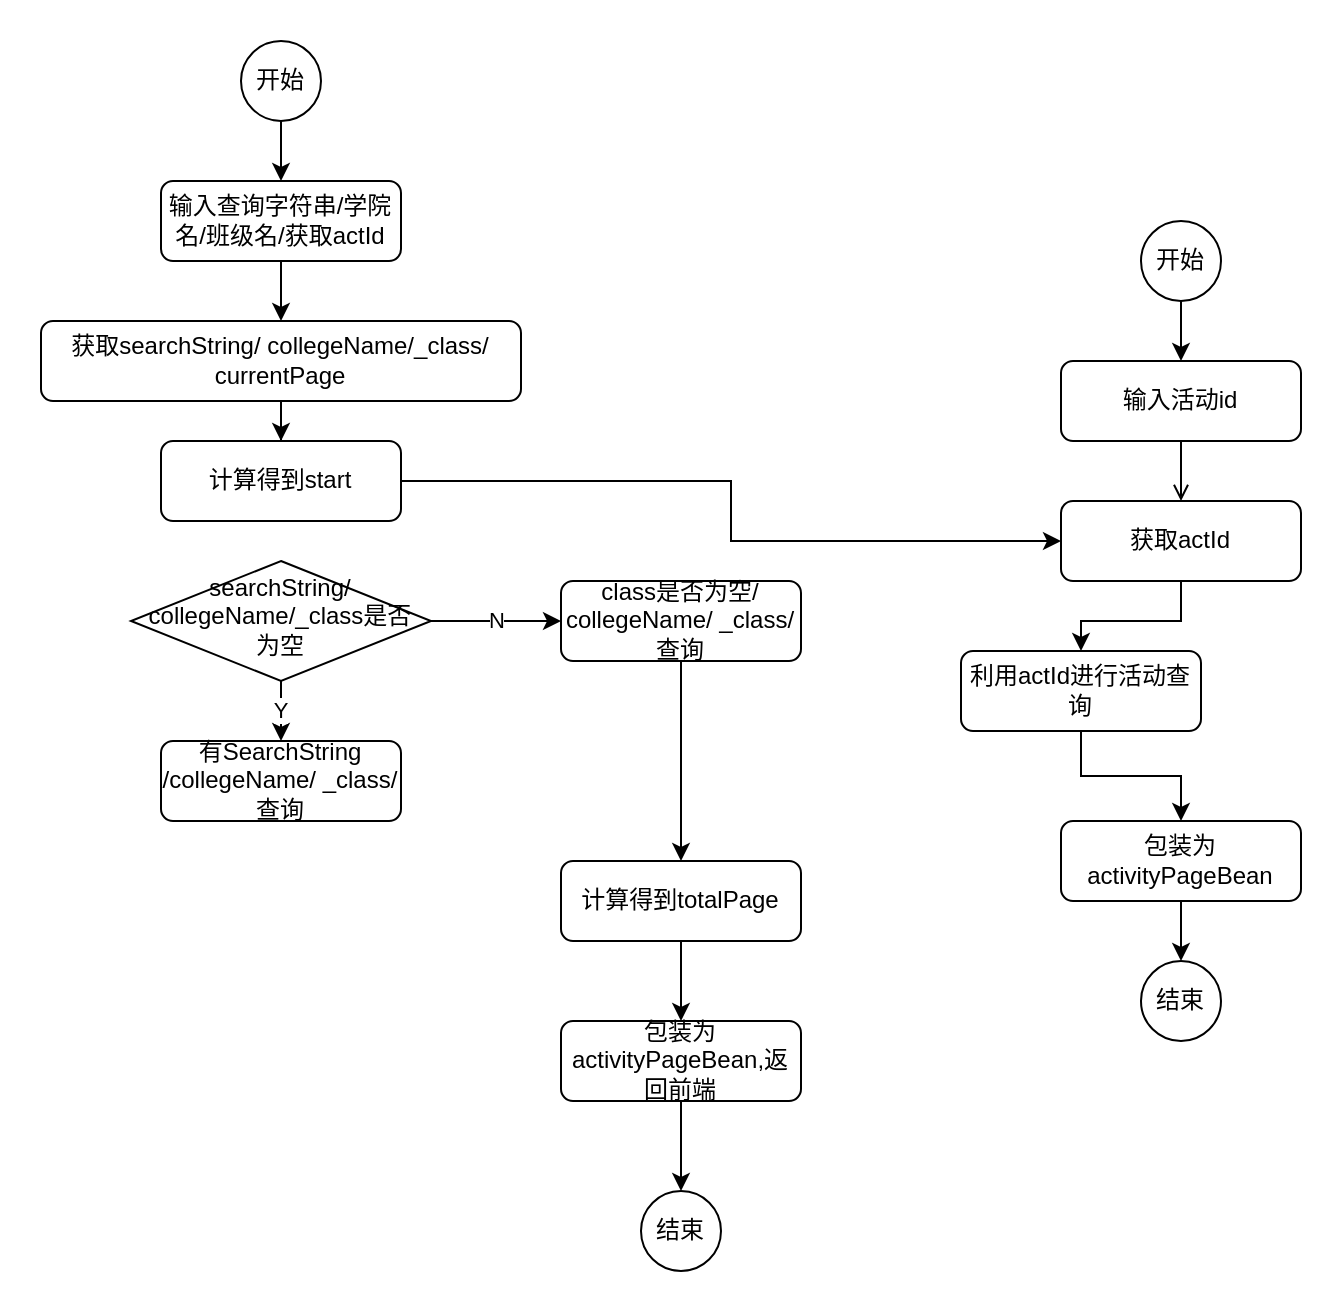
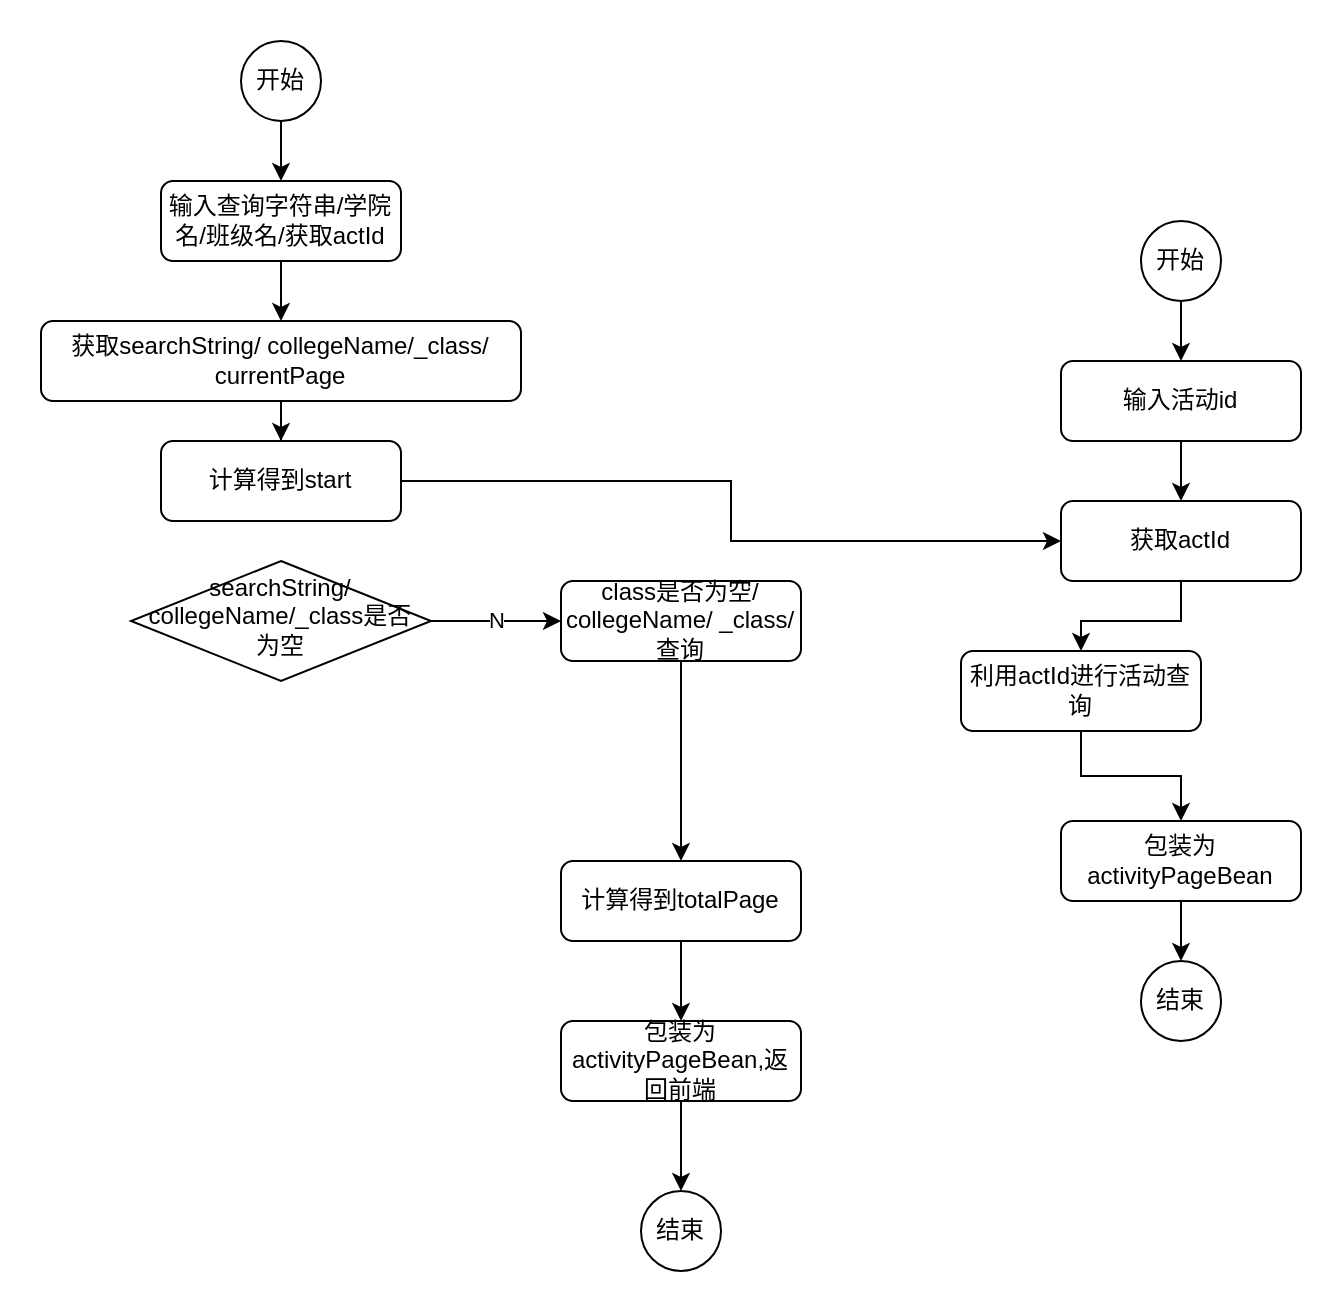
- <mxCell id="18" style="edgeStyle=orthogonalEdgeStyle;rounded=0;orthogonalLoop=1;jettySize=auto;html=1;entryX=0.5;entryY=0;entryDx=0;entryDy=0;endArrow=open;" parent="1" source="19" target="21" edge="1"><mxGeometry relative="1" as="geometry" /></mxCell>
+ <mxCell id="18" style="edgeStyle=orthogonalEdgeStyle;rounded=0;orthogonalLoop=1;jettySize=auto;html=1;entryX=0.5;entryY=0;entryDx=0;entryDy=0;" parent="1" source="19" target="21" edge="1"><mxGeometry relative="1" as="geometry" /></mxCell>
- <mxCell id="5" value="Y" style="edgeStyle=orthogonalEdgeStyle;rounded=0;orthogonalLoop=1;jettySize=auto;html=1;entryX=0.5;entryY=0;entryDx=0;entryDy=0;" parent="1" source="6" target="11" edge="1"><mxGeometry relative="1" as="geometry"><mxPoint x="140" y="400" as="targetPoint" /></mxGeometry></mxCell>
- <mxCell id="11" value="有SearchString /collegeName/ _class/&lt;br&gt;查询" style="rounded=1;whiteSpace=wrap;html=1;fontSize=12;glass=0;strokeWidth=1;shadow=0;" parent="1" vertex="1"><mxGeometry x="80" y="370" width="120" height="40" as="geometry" /></mxCell>
